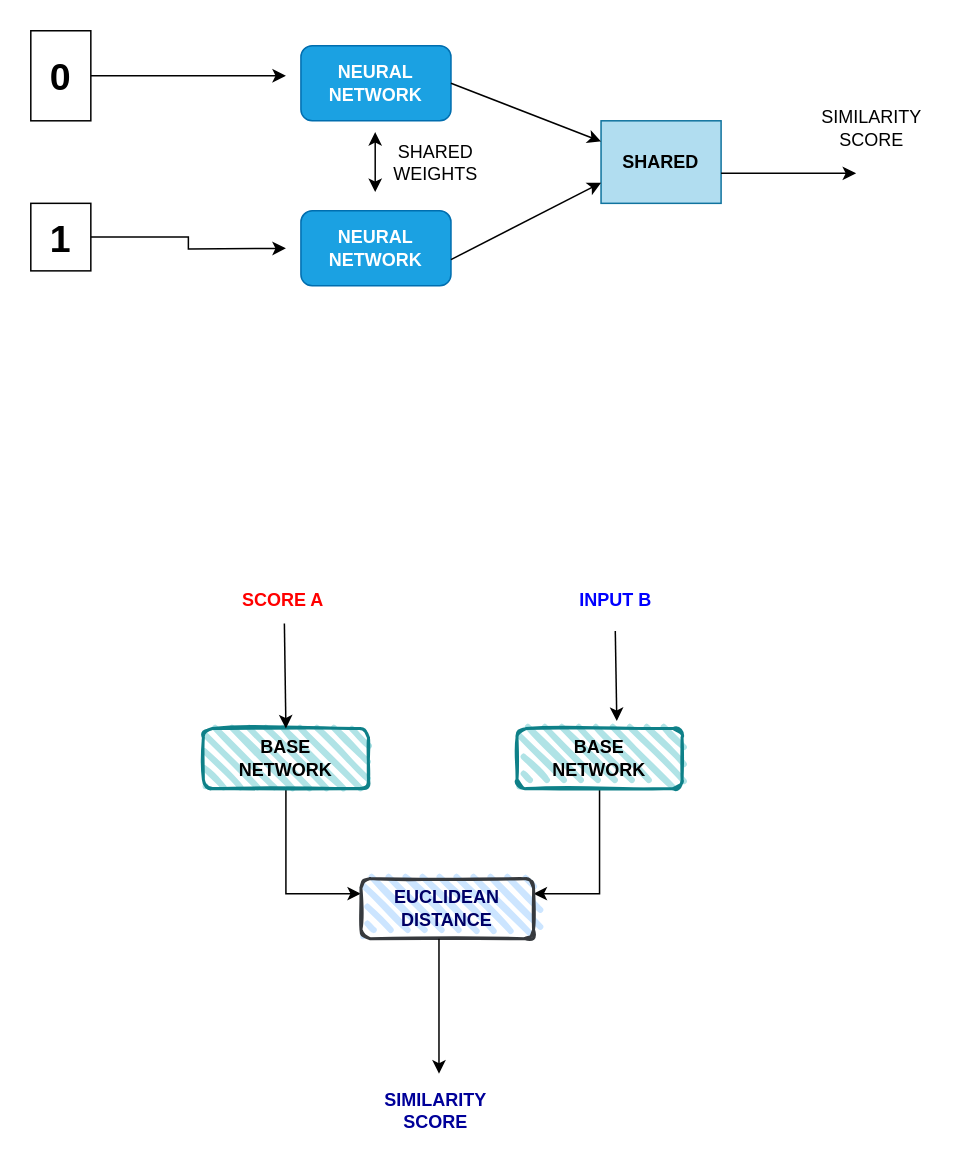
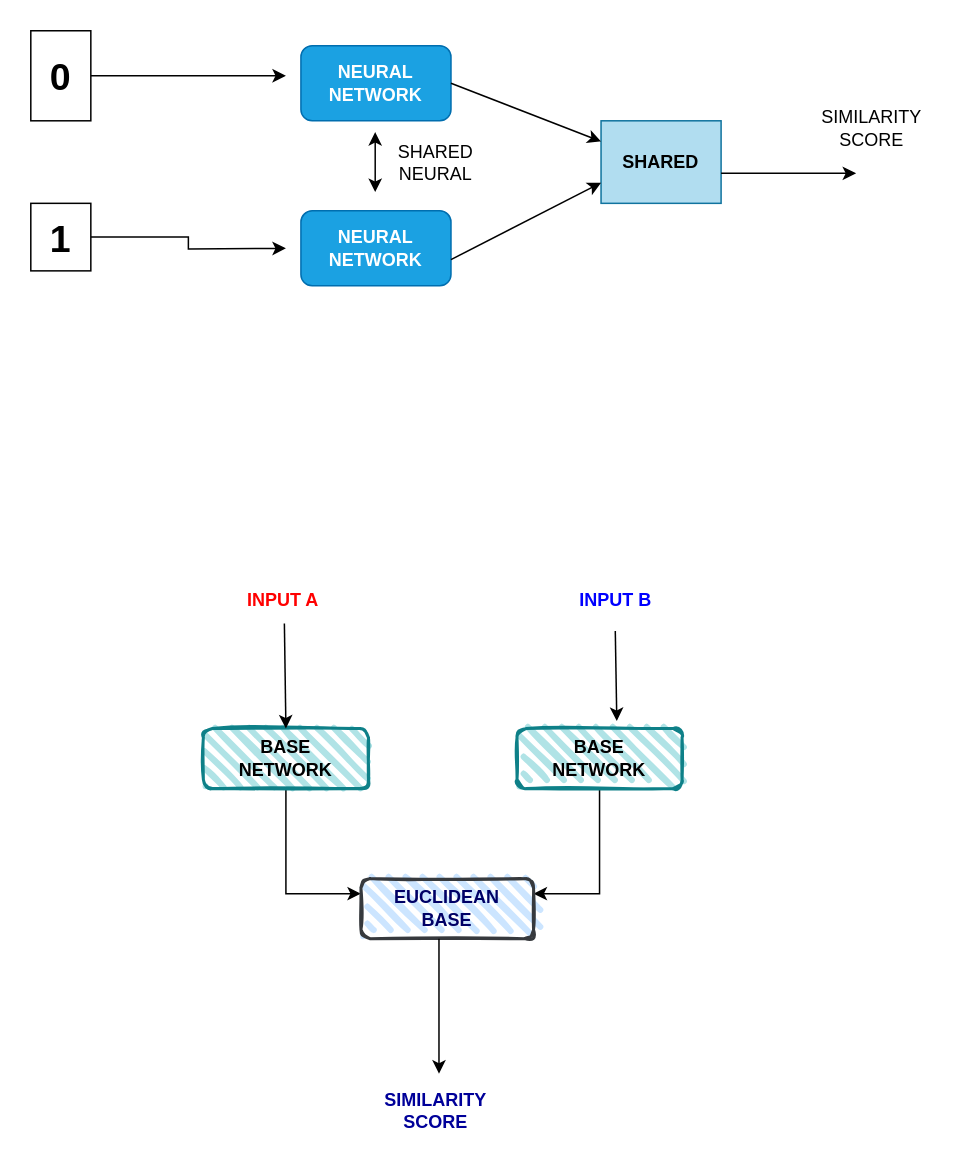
- <mxCell id="10" value="SHARED&lt;div&gt;WEIGHTS&lt;/div&gt;" style="text;html=1;align=center;verticalAlign=middle;whiteSpace=wrap;rounded=0;" vertex="1" parent="1"><mxGeometry x="260" y="92.5" width="60" height="30" as="geometry" /></mxCell>
+ <mxCell id="10" value="SHARED&lt;div&gt;NEURAL&lt;/div&gt;" style="text;html=1;align=center;verticalAlign=middle;whiteSpace=wrap;rounded=0;" vertex="1" parent="1"><mxGeometry x="260" y="92.5" width="60" height="30" as="geometry" /></mxCell>
- <mxCell id="15" value="&lt;b&gt;&lt;font style=&quot;color: rgb(255, 0, 0);&quot;&gt;SCORE A&amp;nbsp;&lt;/font&gt;&lt;/b&gt;" style="text;html=1;align=center;verticalAlign=middle;whiteSpace=wrap;rounded=0;" vertex="1" parent="1"><mxGeometry x="160" y="385" width="60" height="30" as="geometry" /></mxCell>
+ <mxCell id="15" value="&lt;b&gt;&lt;font style=&quot;color: rgb(255, 0, 0);&quot;&gt;INPUT A&amp;nbsp;&lt;/font&gt;&lt;/b&gt;" style="text;html=1;align=center;verticalAlign=middle;whiteSpace=wrap;rounded=0;" vertex="1" parent="1"><mxGeometry x="160" y="385" width="60" height="30" as="geometry" /></mxCell>
- <mxCell id="21" value="&lt;b&gt;&lt;font style=&quot;color: rgb(0, 0, 102);&quot;&gt;EUCLIDEAN&lt;/font&gt;&lt;/b&gt;&lt;div&gt;&lt;b&gt;&lt;font style=&quot;color: rgb(0, 0, 102);&quot;&gt;DISTANCE&lt;/font&gt;&lt;/b&gt;&lt;/div&gt;" style="rounded=1;whiteSpace=wrap;html=1;strokeWidth=2;fillWeight=4;hachureGap=8;hachureAngle=45;fillColor=#cce5ff;sketch=1;strokeColor=#36393d;" vertex="1" parent="1"><mxGeometry x="240" y="585" width="115" height="40" as="geometry" /></mxCell>
+ <mxCell id="21" value="&lt;b&gt;&lt;font style=&quot;color: rgb(0, 0, 102);&quot;&gt;EUCLIDEAN&lt;/font&gt;&lt;/b&gt;&lt;div&gt;&lt;b&gt;&lt;font style=&quot;color: rgb(0, 0, 102);&quot;&gt;BASE&lt;/font&gt;&lt;/b&gt;&lt;/div&gt;" style="rounded=1;whiteSpace=wrap;html=1;strokeWidth=2;fillWeight=4;hachureGap=8;hachureAngle=45;fillColor=#cce5ff;sketch=1;strokeColor=#36393d;" vertex="1" parent="1"><mxGeometry x="240" y="585" width="115" height="40" as="geometry" /></mxCell>
